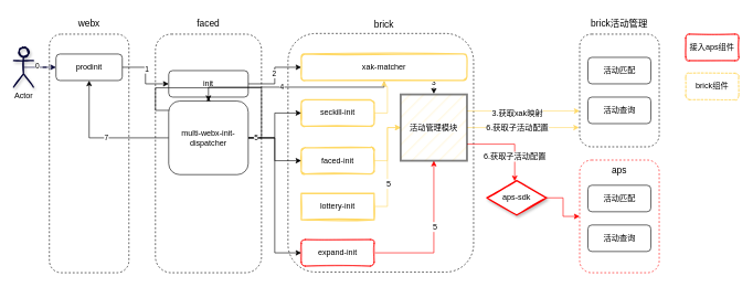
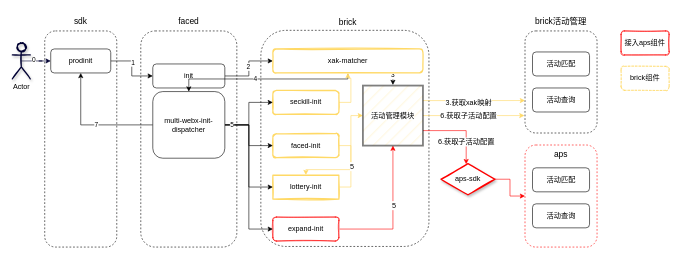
- <mxCell id="51" value="webx" style="text;html=1;strokeColor=none;fillColor=none;align=center;verticalAlign=middle;whiteSpace=wrap;rounded=0;shadow=1;sketch=1;fontSize=14;" parent="1" vertex="1"><mxGeometry x="104" y="20" width="60" height="30" as="geometry" /></mxCell>
+ <mxCell id="51" value="sdk" style="text;html=1;strokeColor=none;fillColor=none;align=center;verticalAlign=middle;whiteSpace=wrap;rounded=0;shadow=1;sketch=1;fontSize=14;" parent="1" vertex="1"><mxGeometry x="104" y="20" width="60" height="30" as="geometry" /></mxCell>
- <mxCell id="28" style="edgeStyle=orthogonalEdgeStyle;rounded=0;orthogonalLoop=1;jettySize=auto;html=1;exitX=1;exitY=0.5;exitDx=0;exitDy=0;" parent="1" source="33" target="11" edge="1"><mxGeometry relative="1" as="geometry" /></mxCell>
+ <mxCell id="28" style="edgeStyle=orthogonalEdgeStyle;rounded=0;orthogonalLoop=1;jettySize=auto;html=1;exitX=1;exitY=0.5;exitDx=0;exitDy=0;entryX=0;entryY=0.5;entryDx=0;entryDy=0;" parent="1" source="33" target="22" edge="1"><mxGeometry relative="1" as="geometry" /></mxCell>
- <mxCell id="18" style="edgeStyle=orthogonalEdgeStyle;rounded=0;orthogonalLoop=1;jettySize=auto;html=1;exitX=1;exitY=0.5;exitDx=0;exitDy=0;entryX=0;entryY=0.5;entryDx=0;entryDy=0;strokeColor=#FFD966;" parent="1" source="19" target="43" edge="1"><mxGeometry relative="1" as="geometry" /></mxCell>
+ <mxCell id="18" style="edgeStyle=orthogonalEdgeStyle;rounded=0;orthogonalLoop=1;jettySize=auto;html=1;exitX=1;exitY=0.5;exitDx=0;exitDy=0;strokeColor=#FFD966;" parent="1" source="19" target="22" edge="1"><mxGeometry relative="1" as="geometry" /></mxCell>
